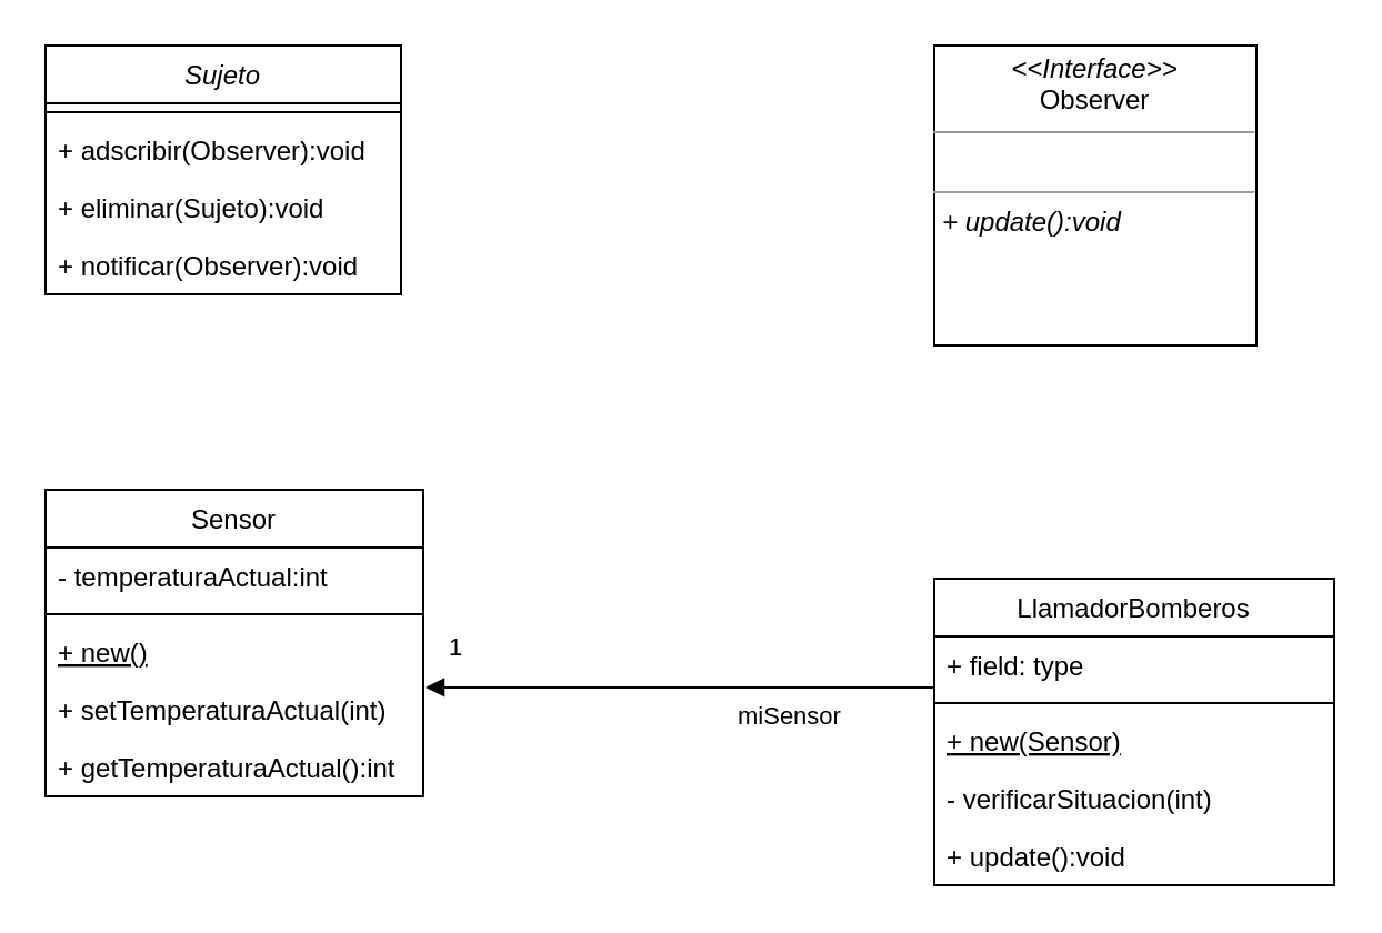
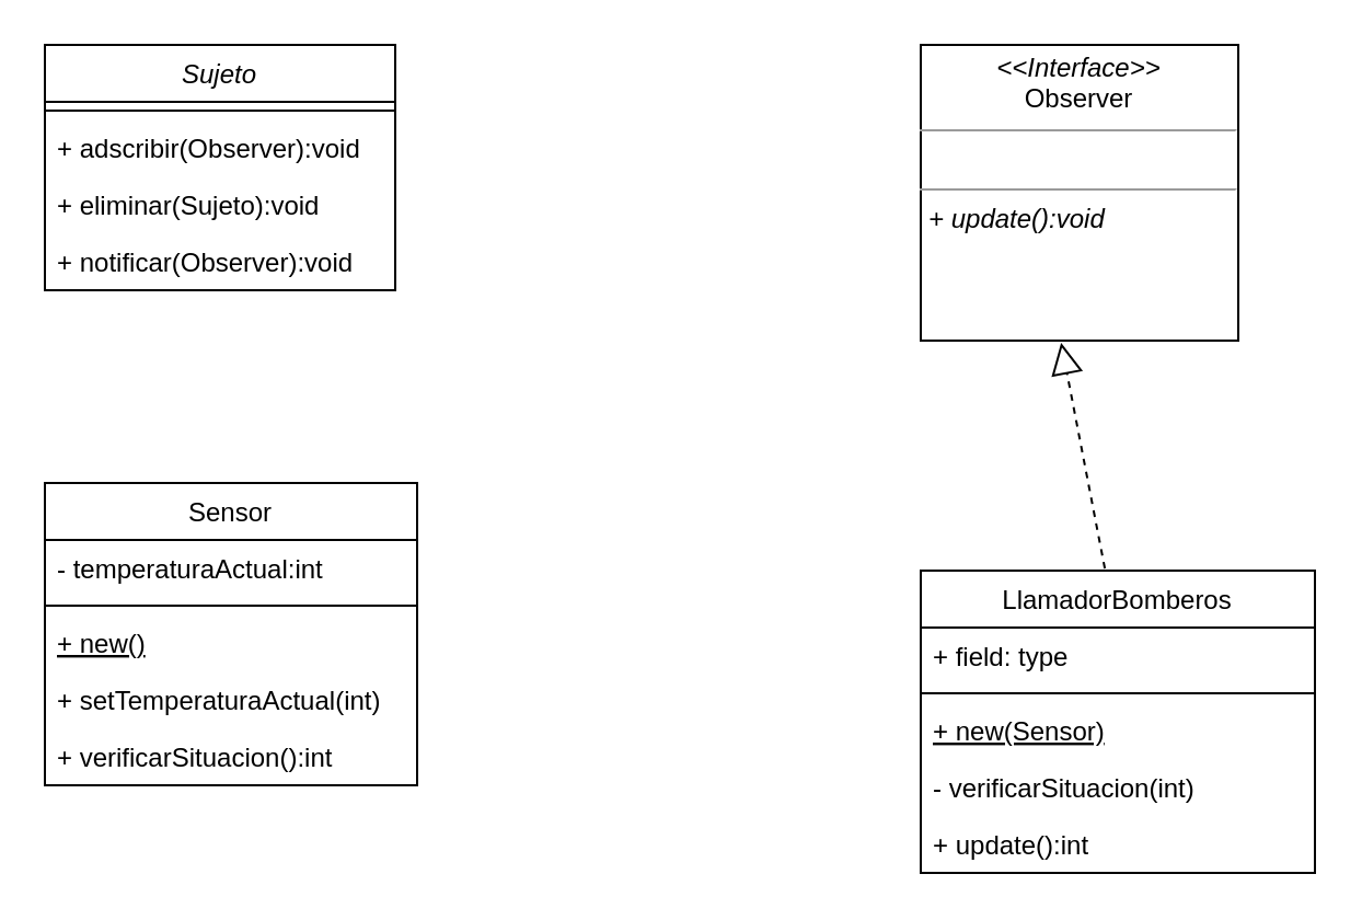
+ <mxCell id="20" value="" style="endArrow=block;dashed=1;endFill=0;endSize=12;html=1;rounded=0;exitX=0.467;exitY=-0.007;exitDx=0;exitDy=0;exitPerimeter=0;entryX=0.442;entryY=1.007;entryDx=0;entryDy=0;entryPerimeter=0;" edge="1" parent="1" source="14" target="13"><mxGeometry width="160" relative="1" as="geometry"><mxPoint x="460" y="200" as="sourcePoint" /><mxPoint x="620" y="200" as="targetPoint" /></mxGeometry></mxCell>
- <mxCell id="21" value="miSensor" style="endArrow=block;endFill=1;html=1;edgeStyle=orthogonalEdgeStyle;align=left;verticalAlign=top;rounded=0;entryX=1.006;entryY=0.115;entryDx=0;entryDy=0;entryPerimeter=0;exitX=0;exitY=0.846;exitDx=0;exitDy=0;exitPerimeter=0;" edge="1" parent="1" source="15" target="11"><mxGeometry x="-0.209" relative="1" as="geometry"><mxPoint x="350" y="310" as="sourcePoint" /><mxPoint x="240" y="310" as="targetPoint" /><Array as="points"><mxPoint x="420" y="309" /></Array><mxPoint as="offset" /></mxGeometry></mxCell>
- <mxCell id="22" value="1" style="edgeLabel;resizable=0;html=1;align=left;verticalAlign=bottom;" connectable="0" vertex="1" parent="21"><mxGeometry x="-1" relative="1" as="geometry"><mxPoint x="-220" y="-9" as="offset" /></mxGeometry></mxCell>
- <mxCell id="12" value="+ getTemperaturaActual():int" style="text;strokeColor=none;fillColor=none;align=left;verticalAlign=top;spacingLeft=4;spacingRight=4;overflow=hidden;rotatable=0;points=[[0,0.5],[1,0.5]];portConstraint=eastwest;fontStyle=0" vertex="1" parent="7"><mxGeometry y="112" width="170" height="26" as="geometry" /></mxCell>
+ <mxCell id="12" value="+ verificarSituacion():int" style="text;strokeColor=none;fillColor=none;align=left;verticalAlign=top;spacingLeft=4;spacingRight=4;overflow=hidden;rotatable=0;points=[[0,0.5],[1,0.5]];portConstraint=eastwest;fontStyle=0" vertex="1" parent="7"><mxGeometry y="112" width="170" height="26" as="geometry" /></mxCell>
- <mxCell id="19" value="+ update():void" style="text;strokeColor=none;fillColor=none;align=left;verticalAlign=top;spacingLeft=4;spacingRight=4;overflow=hidden;rotatable=0;points=[[0,0.5],[1,0.5]];portConstraint=eastwest;fontStyle=0" vertex="1" parent="14"><mxGeometry y="112" width="180" height="26" as="geometry" /></mxCell>
+ <mxCell id="19" value="+ update():int" style="text;strokeColor=none;fillColor=none;align=left;verticalAlign=top;spacingLeft=4;spacingRight=4;overflow=hidden;rotatable=0;points=[[0,0.5],[1,0.5]];portConstraint=eastwest;fontStyle=0" vertex="1" parent="14"><mxGeometry y="112" width="180" height="26" as="geometry" /></mxCell>
